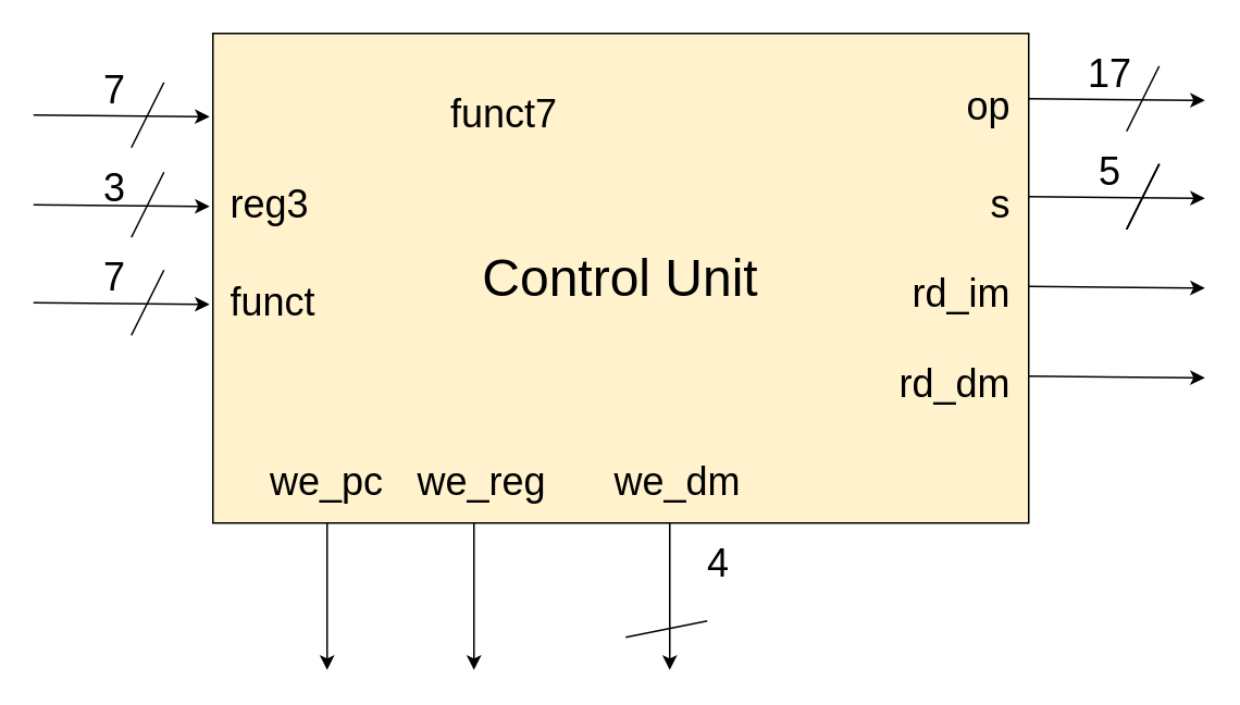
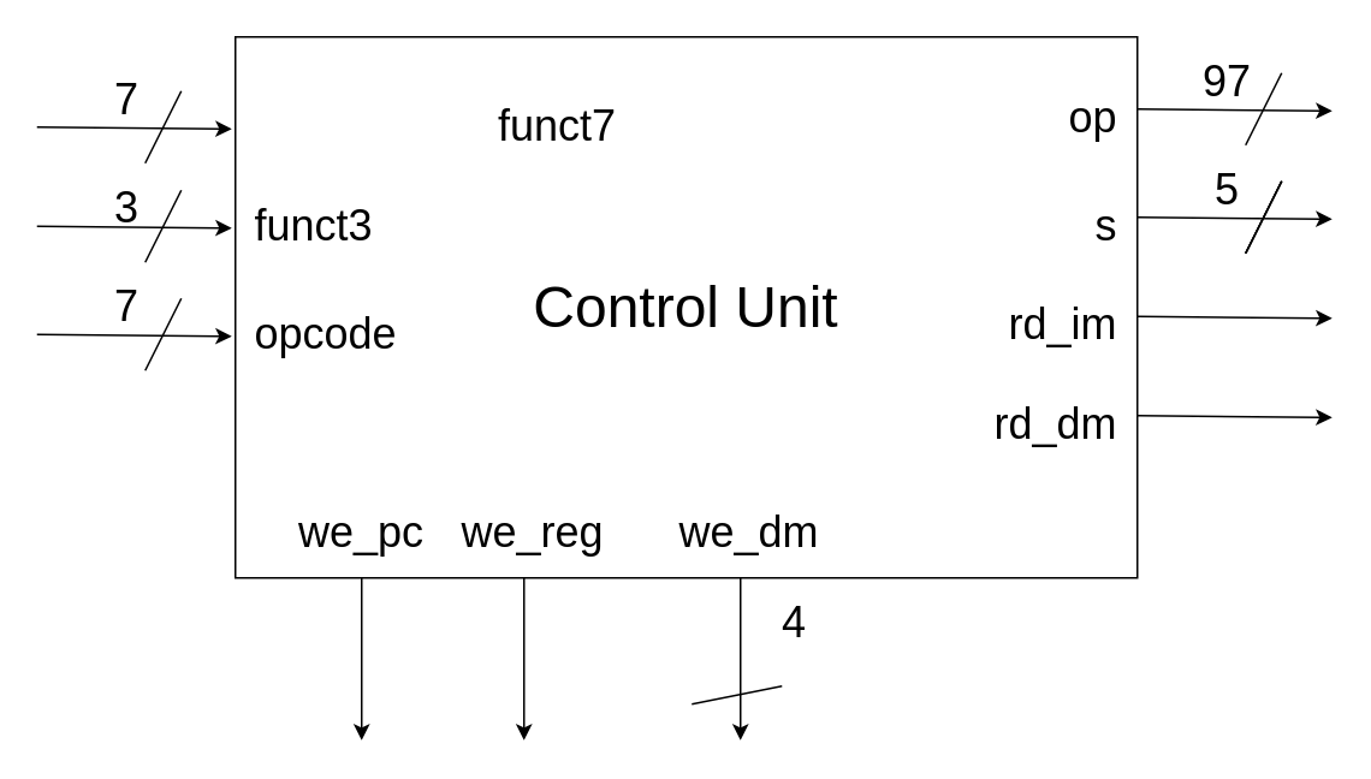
- <mxCell id="17" value="17" style="text;html=1;strokeColor=none;fillColor=none;align=center;verticalAlign=middle;whiteSpace=wrap;rounded=0;labelBorderColor=none;fontSize=24;fontColor=default;" vertex="1" parent="1"><mxGeometry x="650" y="30" width="60" height="30" as="geometry" /></mxCell>
+ <mxCell id="17" value="97" style="text;html=1;strokeColor=none;fillColor=none;align=center;verticalAlign=middle;whiteSpace=wrap;rounded=0;labelBorderColor=none;fontSize=24;fontColor=default;" vertex="1" parent="1"><mxGeometry x="650" y="30" width="60" height="30" as="geometry" /></mxCell>
- <mxCell id="6" value="reg3" style="text;html=1;strokeColor=none;fillColor=none;align=left;verticalAlign=middle;whiteSpace=wrap;rounded=0;fontSize=24;fontColor=default;labelBorderColor=none;" vertex="1" parent="1"><mxGeometry x="139" y="110" width="101" height="30" as="geometry" /></mxCell>
+ <mxCell id="6" value="funct3" style="text;html=1;strokeColor=none;fillColor=none;align=left;verticalAlign=middle;whiteSpace=wrap;rounded=0;fontSize=24;fontColor=default;labelBorderColor=none;" vertex="1" parent="1"><mxGeometry x="139" y="110" width="101" height="30" as="geometry" /></mxCell>
- <mxCell id="2" value="Control Unit" style="rounded=0;whiteSpace=wrap;html=1;fontSize=32;fillColor=#fff2cc;" vertex="1" parent="1"><mxGeometry x="130" y="20" width="500" height="300" as="geometry" /></mxCell>
+ <mxCell id="2" value="Control Unit" style="rounded=0;whiteSpace=wrap;html=1;fontSize=32;" vertex="1" parent="1"><mxGeometry x="130" y="20" width="500" height="300" as="geometry" /></mxCell>
- <mxCell id="8" value="funct" style="text;html=1;strokeColor=none;fillColor=none;align=left;verticalAlign=middle;whiteSpace=wrap;rounded=0;fontSize=24;fontColor=default;labelBorderColor=none;" vertex="1" parent="1"><mxGeometry x="139" y="170" width="101" height="30" as="geometry" /></mxCell>
+ <mxCell id="8" value="opcode" style="text;html=1;strokeColor=none;fillColor=none;align=left;verticalAlign=middle;whiteSpace=wrap;rounded=0;fontSize=24;fontColor=default;labelBorderColor=none;" vertex="1" parent="1"><mxGeometry x="139" y="170" width="101" height="30" as="geometry" /></mxCell>
